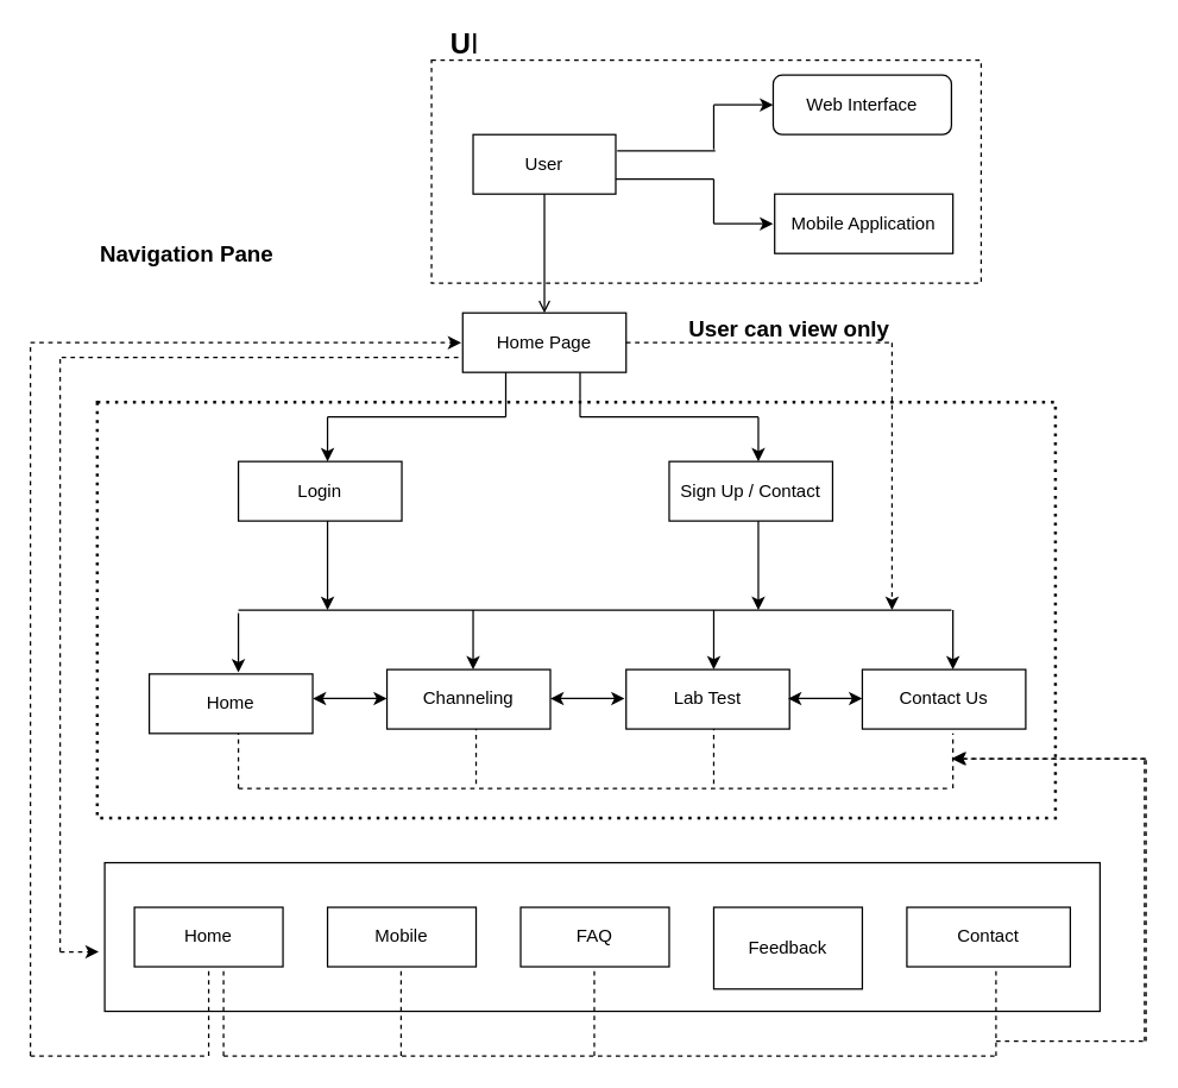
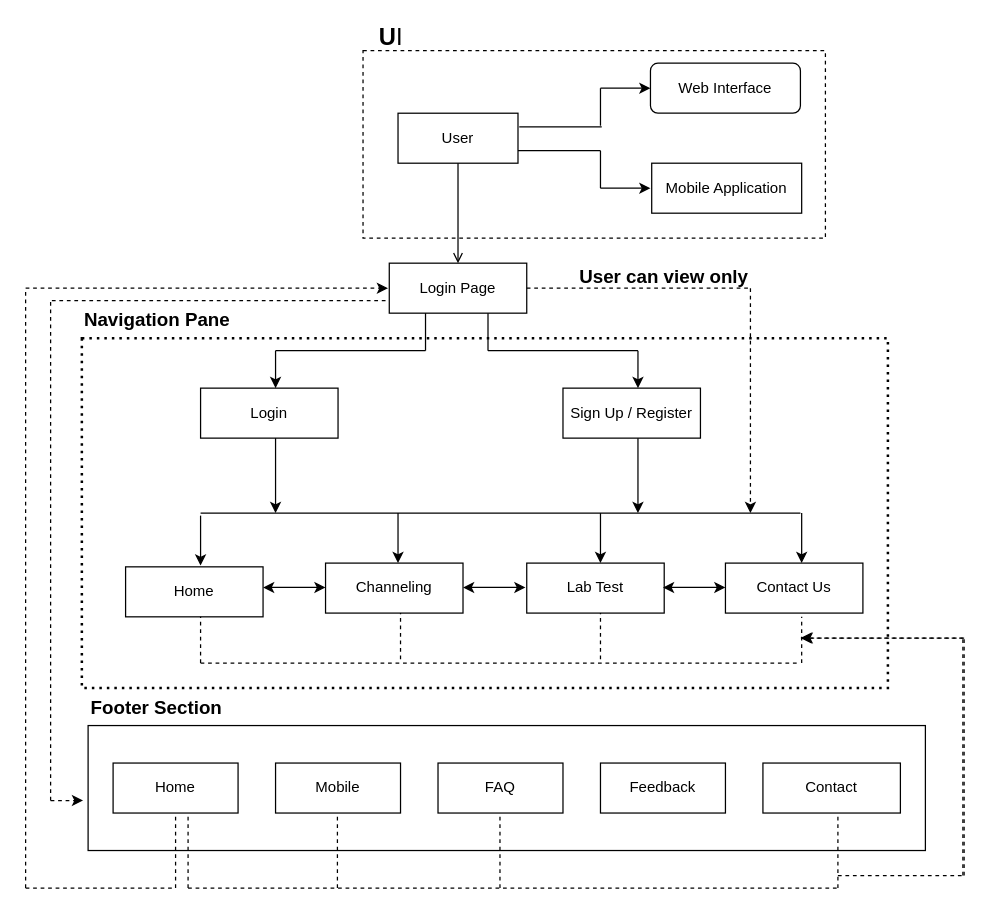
- <mxCell id="70" value="&lt;font style=&quot;font-size: 15px&quot;&gt;&lt;b&gt;Navigation Pane&lt;/b&gt;&lt;/font&gt;" style="text;html=1;strokeColor=none;fillColor=none;align=center;verticalAlign=middle;whiteSpace=wrap;rounded=0;" vertex="1" parent="1"><mxGeometry x="62.5" y="155" width="125" height="30" as="geometry" /></mxCell>
+ <mxCell id="70" value="&lt;font style=&quot;font-size: 15px&quot;&gt;&lt;b&gt;Navigation Pane&lt;/b&gt;&lt;/font&gt;" style="text;html=1;strokeColor=none;fillColor=none;align=center;verticalAlign=middle;whiteSpace=wrap;rounded=0;" vertex="1" parent="1"><mxGeometry x="62.5" y="240" width="125" height="30" as="geometry" /></mxCell>
- <mxCell id="5" value="Home Page" style="rounded=0;whiteSpace=wrap;html=1;" parent="1" vertex="1"><mxGeometry x="311" y="210" width="110" height="40" as="geometry" /></mxCell>
+ <mxCell id="5" value="Login Page" style="rounded=0;whiteSpace=wrap;html=1;" parent="1" vertex="1"><mxGeometry x="311" y="210" width="110" height="40" as="geometry" /></mxCell>
- <mxCell id="7" value="Sign Up / Contact" style="rounded=0;whiteSpace=wrap;html=1;" parent="1" vertex="1"><mxGeometry x="450" y="310" width="110" height="40" as="geometry" /></mxCell>
+ <mxCell id="7" value="Sign Up / Register" style="rounded=0;whiteSpace=wrap;html=1;" parent="1" vertex="1"><mxGeometry x="450" y="310" width="110" height="40" as="geometry" /></mxCell>
+ <mxCell id="41" value="&lt;font style=&quot;font-size: 15px&quot;&gt;&lt;b&gt;Footer Section&lt;/b&gt;&lt;/font&gt;" style="text;html=1;strokeColor=none;fillColor=none;align=center;verticalAlign=middle;whiteSpace=wrap;rounded=0;" parent="1" vertex="1"><mxGeometry x="70" y="550" width="110" height="30" as="geometry" /></mxCell>
- <mxCell id="15" value="Feedback" style="rounded=0;whiteSpace=wrap;html=1;fillColor=none;" parent="1" vertex="1"><mxGeometry x="480" y="610" width="100" height="55" as="geometry" /></mxCell>
+ <mxCell id="15" value="Feedback" style="rounded=0;whiteSpace=wrap;html=1;fillColor=none;" parent="1" vertex="1"><mxGeometry x="480" y="610" width="100" height="40" as="geometry" /></mxCell>
